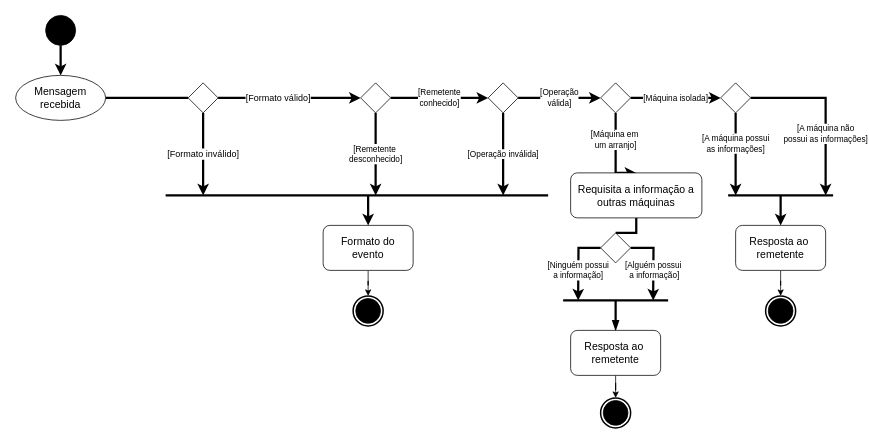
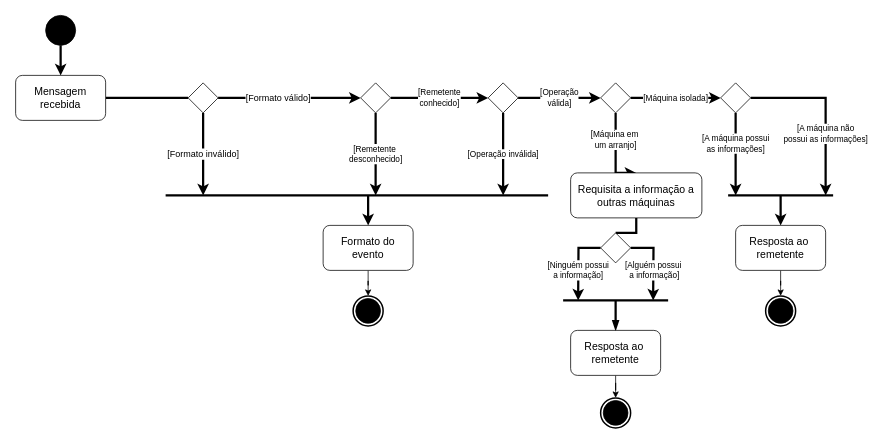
- <mxCell id="5" value="Mensagem recebida" style="ellipse;whiteSpace=wrap;html=1;fontSize=14;" vertex="1" parent="1"><mxGeometry x="20" y="100" width="120" height="60" as="geometry" /></mxCell>
+ <mxCell id="5" value="Mensagem recebida" style="rounded=1;whiteSpace=wrap;html=1;fontSize=14;" vertex="1" parent="1"><mxGeometry x="20" y="100" width="120" height="60" as="geometry" /></mxCell>
